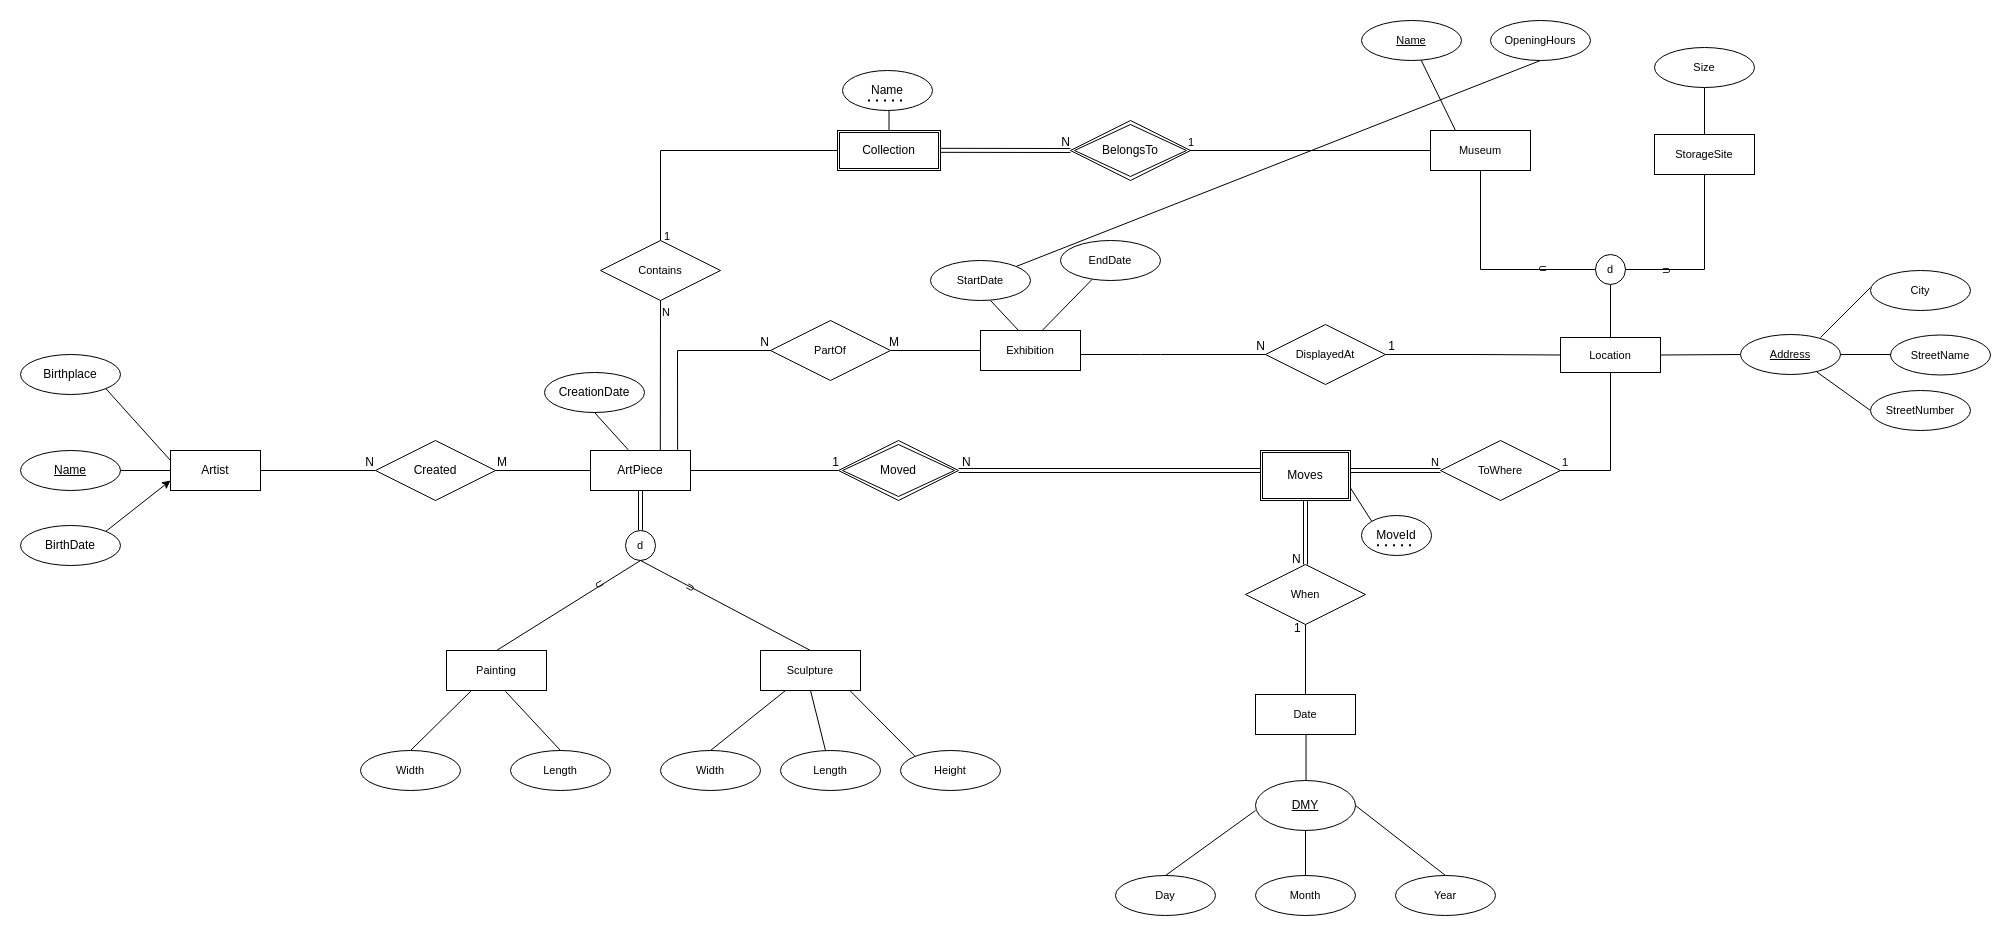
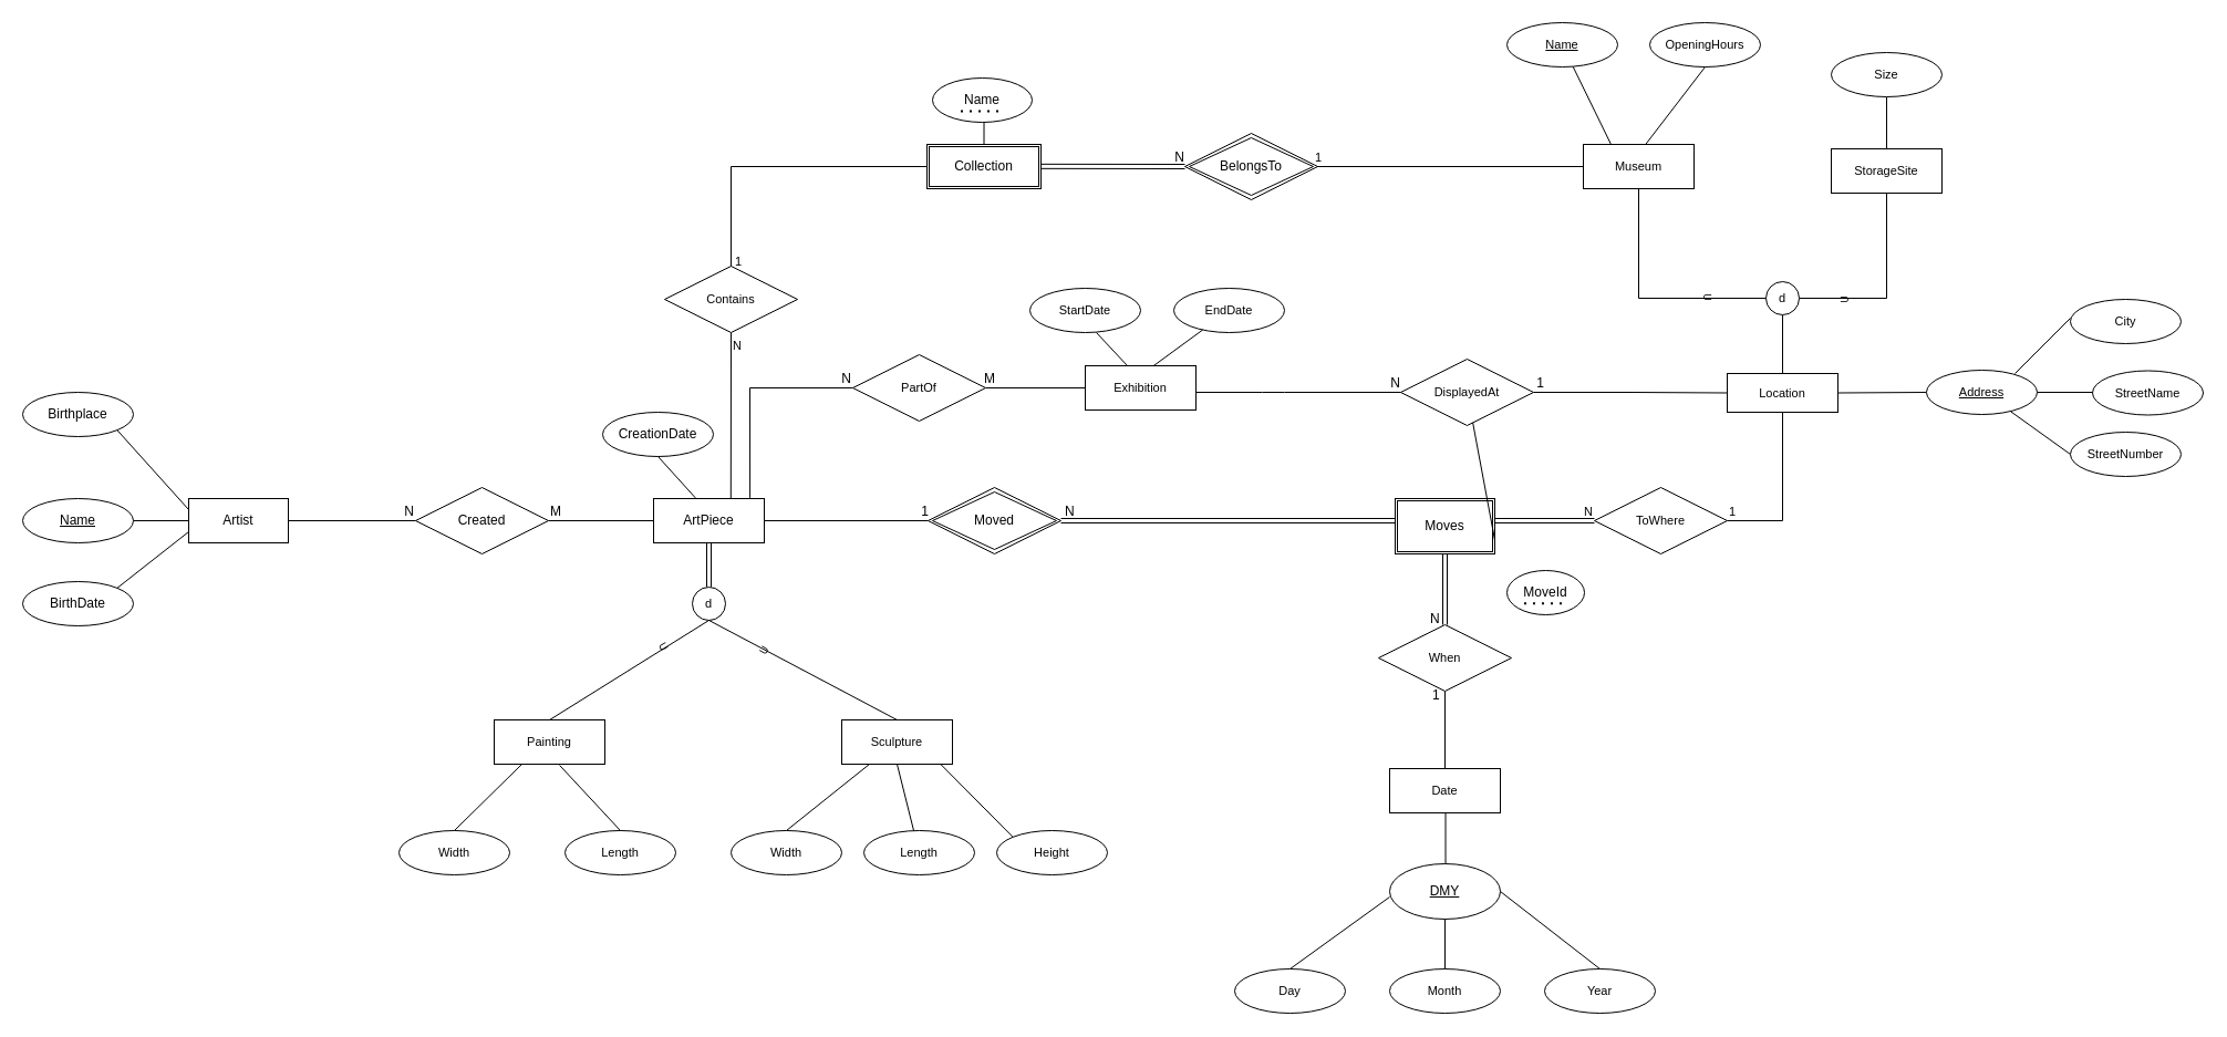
- <mxCell id="113" value="" style="endArrow=none;html=1;rounded=0;exitX=0.5;exitY=1;exitDx=0;exitDy=0;" parent="1" source="64" target="67" edge="1"><mxGeometry relative="1" as="geometry"><mxPoint x="1420" y="140" as="sourcePoint" /><mxPoint x="1580" y="140" as="targetPoint" /></mxGeometry></mxCell>
+ <mxCell id="113" value="" style="endArrow=none;html=1;rounded=0;exitX=0.5;exitY=1;exitDx=0;exitDy=0;entryX=0.563;entryY=-0.002;entryDx=0;entryDy=0;entryPerimeter=0;" parent="1" source="64" target="47" edge="1"><mxGeometry relative="1" as="geometry"><mxPoint x="1420" y="140" as="sourcePoint" /><mxPoint x="1580" y="140" as="targetPoint" /></mxGeometry></mxCell>
- <mxCell id="68" value="EndDate" style="ellipse;whiteSpace=wrap;html=1;align=center;fontFamily=Helvetica;fontSize=11;fontColor=default;" parent="1" vertex="1"><mxGeometry x="1060" y="240" width="100" height="40" as="geometry" /></mxCell>
+ <mxCell id="68" value="EndDate" style="ellipse;whiteSpace=wrap;html=1;align=center;fontFamily=Helvetica;fontSize=11;fontColor=default;" parent="1" vertex="1"><mxGeometry x="1060" y="260" width="100" height="40" as="geometry" /></mxCell>
- <mxCell id="105" value="" style="endArrow=classic;html=1;rounded=0;entryX=0;entryY=0.75;entryDx=0;entryDy=0;exitX=1;exitY=0;exitDx=0;exitDy=0;" parent="1" source="13" target="2" edge="1"><mxGeometry relative="1" as="geometry"><mxPoint x="111.35" y="445.58" as="sourcePoint" /><mxPoint x="180" y="480" as="targetPoint" /></mxGeometry></mxCell>
+ <mxCell id="105" value="" style="endArrow=none;html=1;rounded=0;entryX=0;entryY=0.75;entryDx=0;entryDy=0;exitX=1;exitY=0;exitDx=0;exitDy=0;" parent="1" source="13" target="2" edge="1"><mxGeometry relative="1" as="geometry"><mxPoint x="111.35" y="445.58" as="sourcePoint" /><mxPoint x="180" y="480" as="targetPoint" /></mxGeometry></mxCell>
- <mxCell id="91" value="" style="endArrow=none;html=1;rounded=0;entryX=0;entryY=0;entryDx=0;entryDy=0;exitX=1;exitY=0.75;exitDx=0;exitDy=0;" parent="1" source="90" target="83" edge="1"><mxGeometry width="50" height="50" relative="1" as="geometry"><mxPoint x="1310" y="500" as="sourcePoint" /><mxPoint x="1360" y="450" as="targetPoint" /></mxGeometry></mxCell>
+ <mxCell id="91" value="" style="endArrow=none;html=1;rounded=0;exitX=1;exitY=0.75;exitDx=0;exitDy=0;" parent="1" source="90" target="55" edge="1"><mxGeometry width="50" height="50" relative="1" as="geometry"><mxPoint x="1310" y="500" as="sourcePoint" /><mxPoint x="1360" y="450" as="targetPoint" /></mxGeometry></mxCell>
